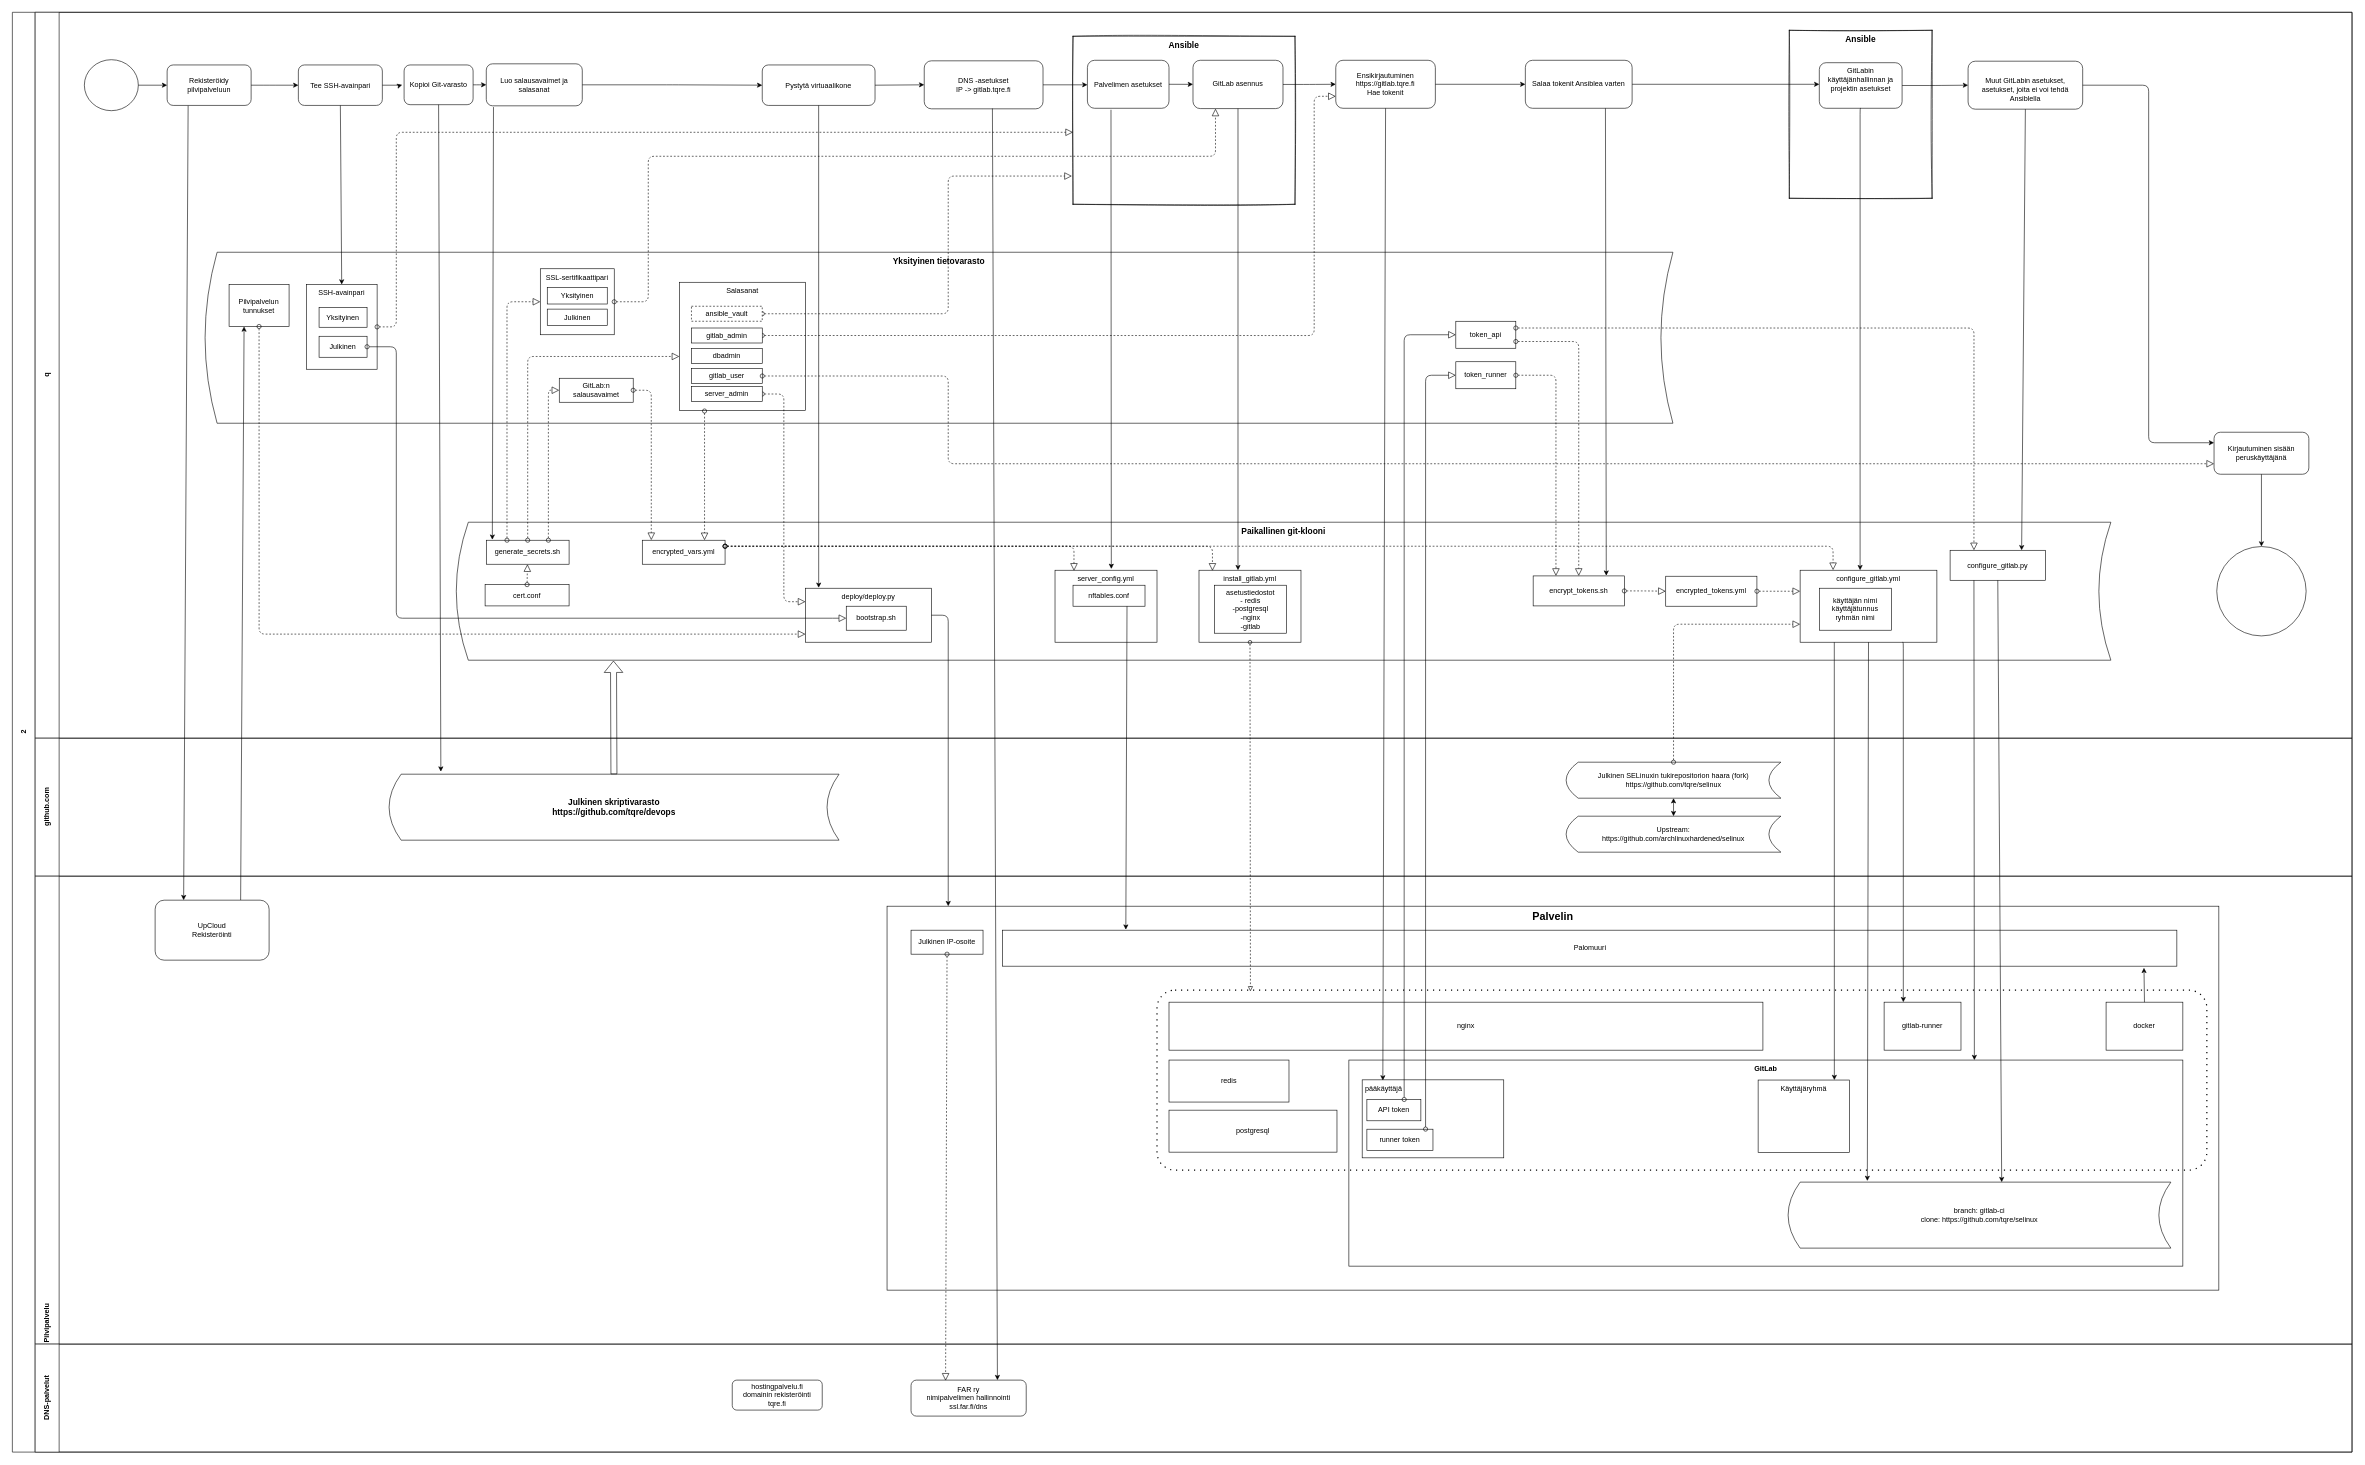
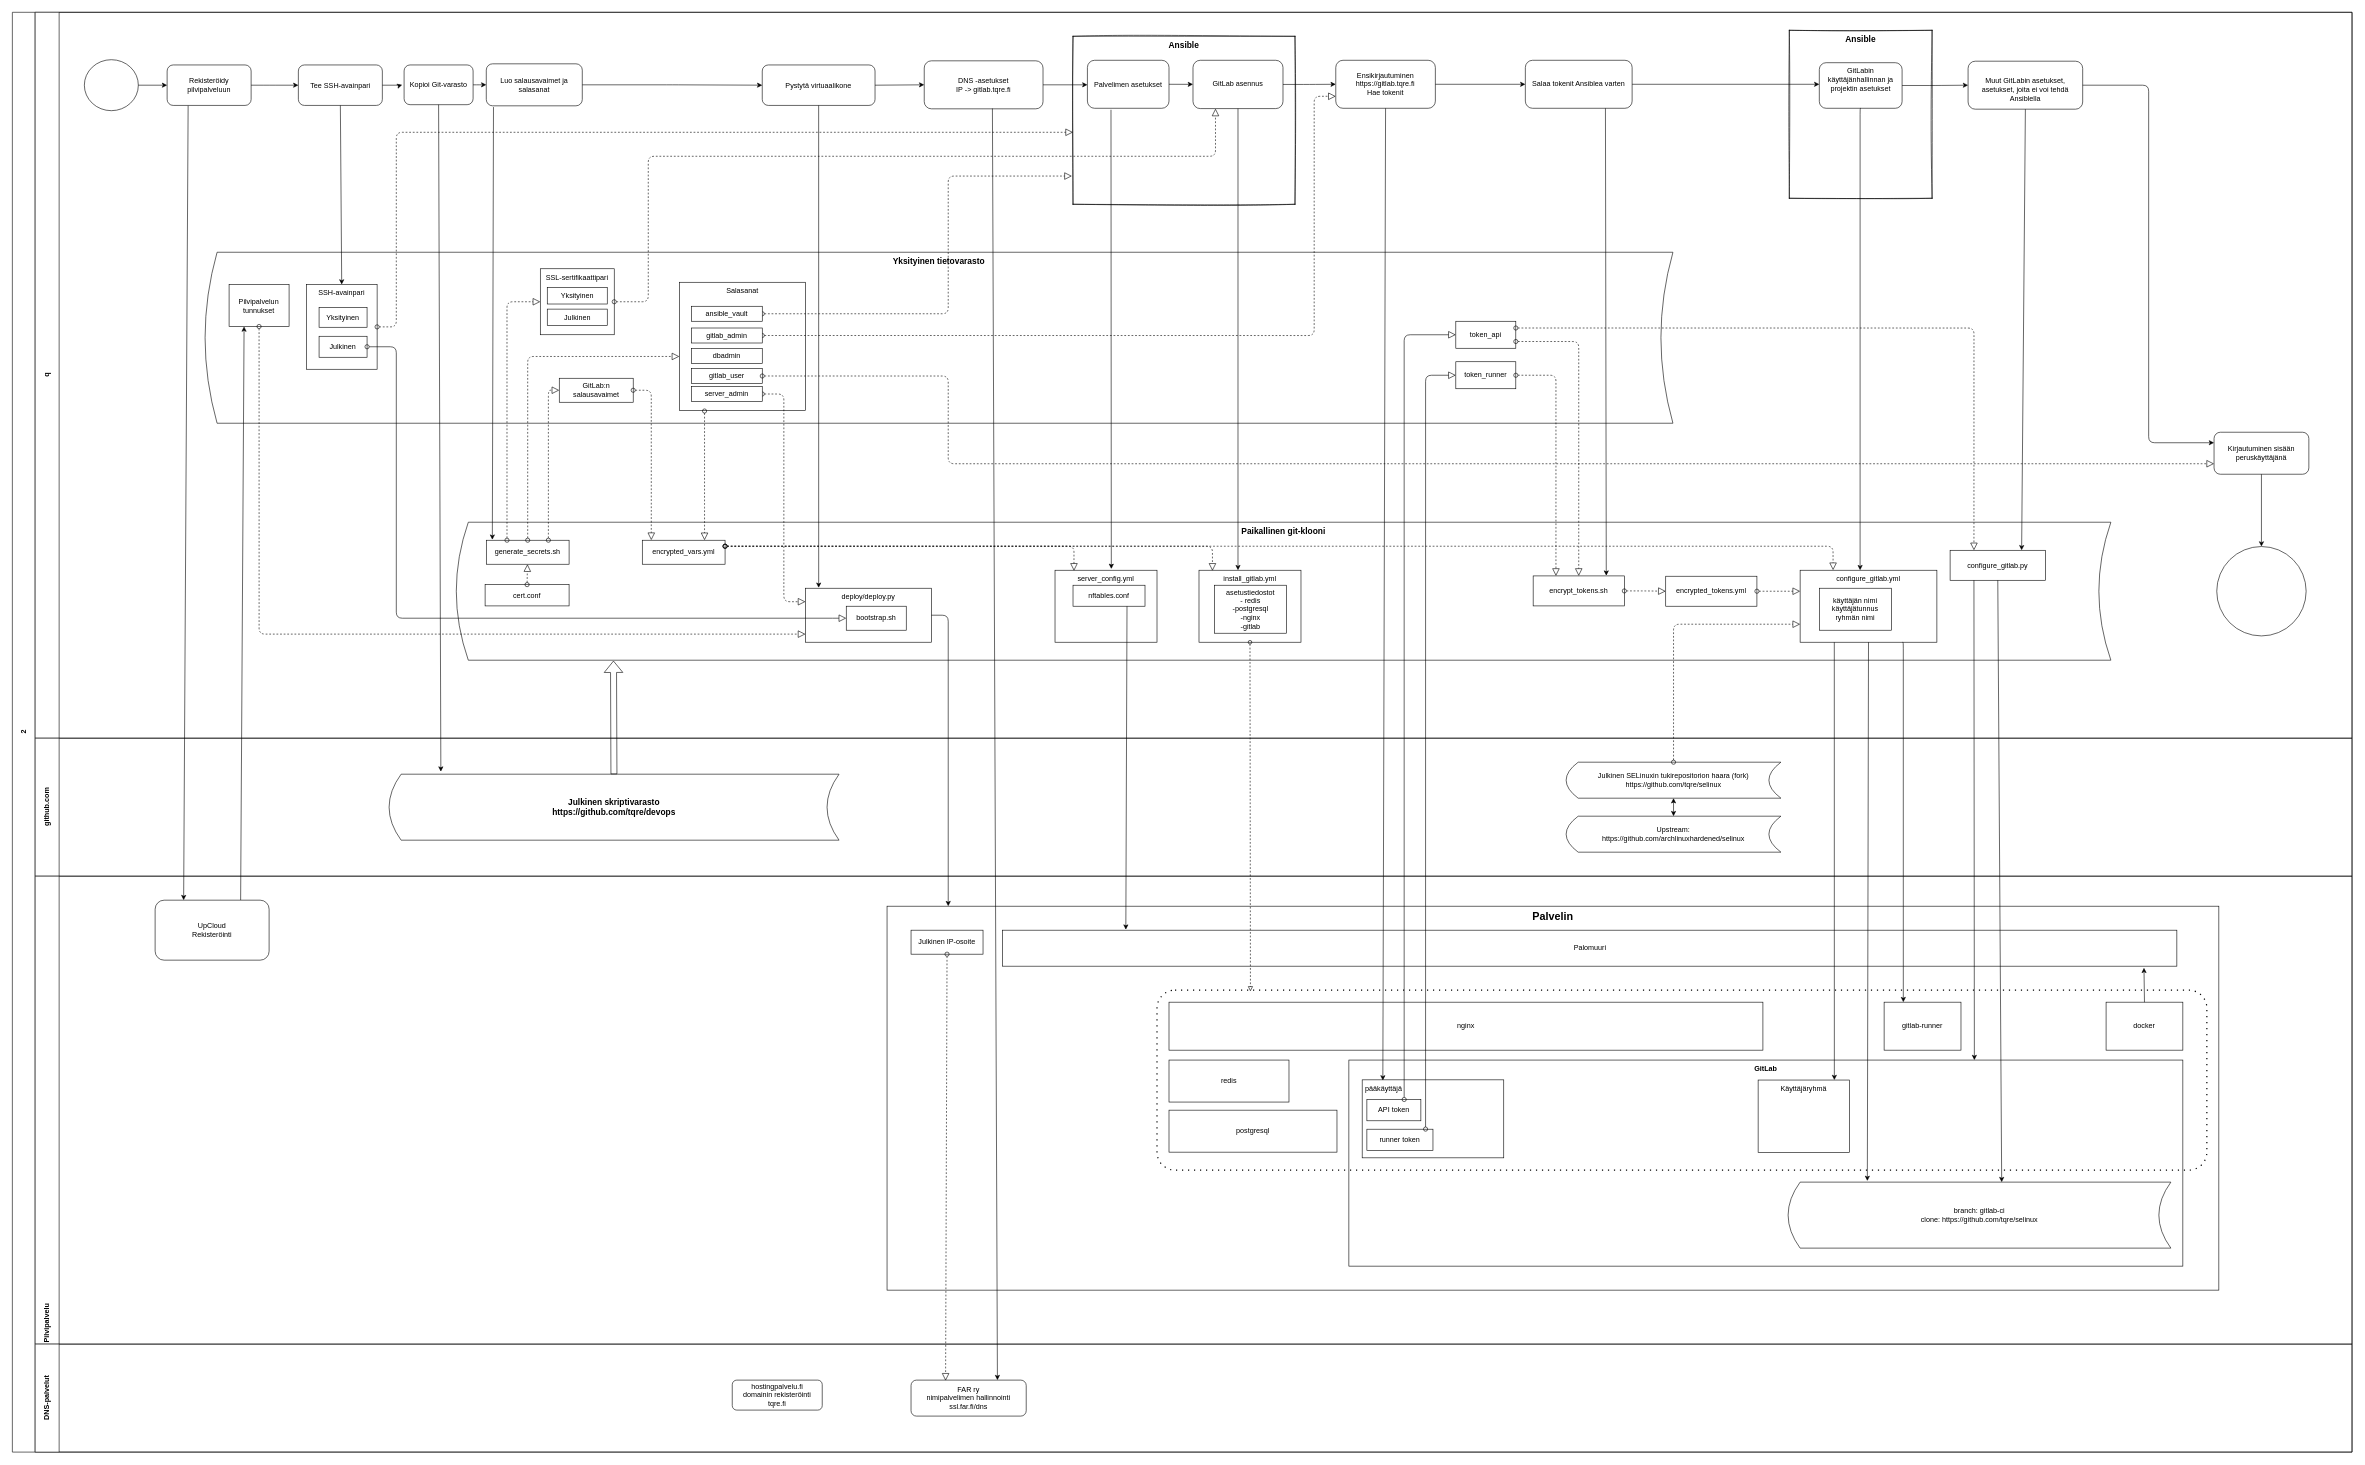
- <mxCell id="58" value="ansible_vault" style="rounded=0;whiteSpace=wrap;html=1;dashed=1;" parent="7" vertex="1"><mxGeometry x="1094" y="490" width="118" height="25" as="geometry" /></mxCell>
+ <mxCell id="58" value="ansible_vault" style="rounded=0;whiteSpace=wrap;html=1;" parent="7" vertex="1"><mxGeometry x="1094" y="490" width="118" height="25" as="geometry" /></mxCell>
